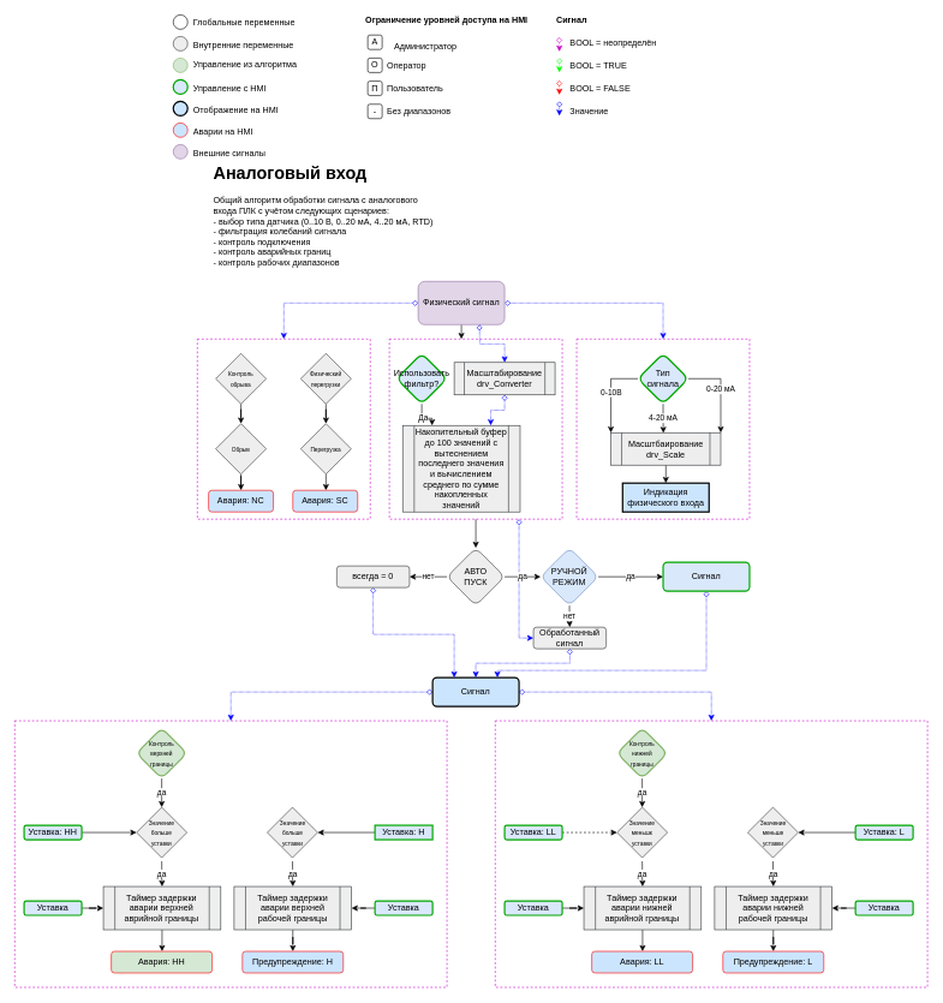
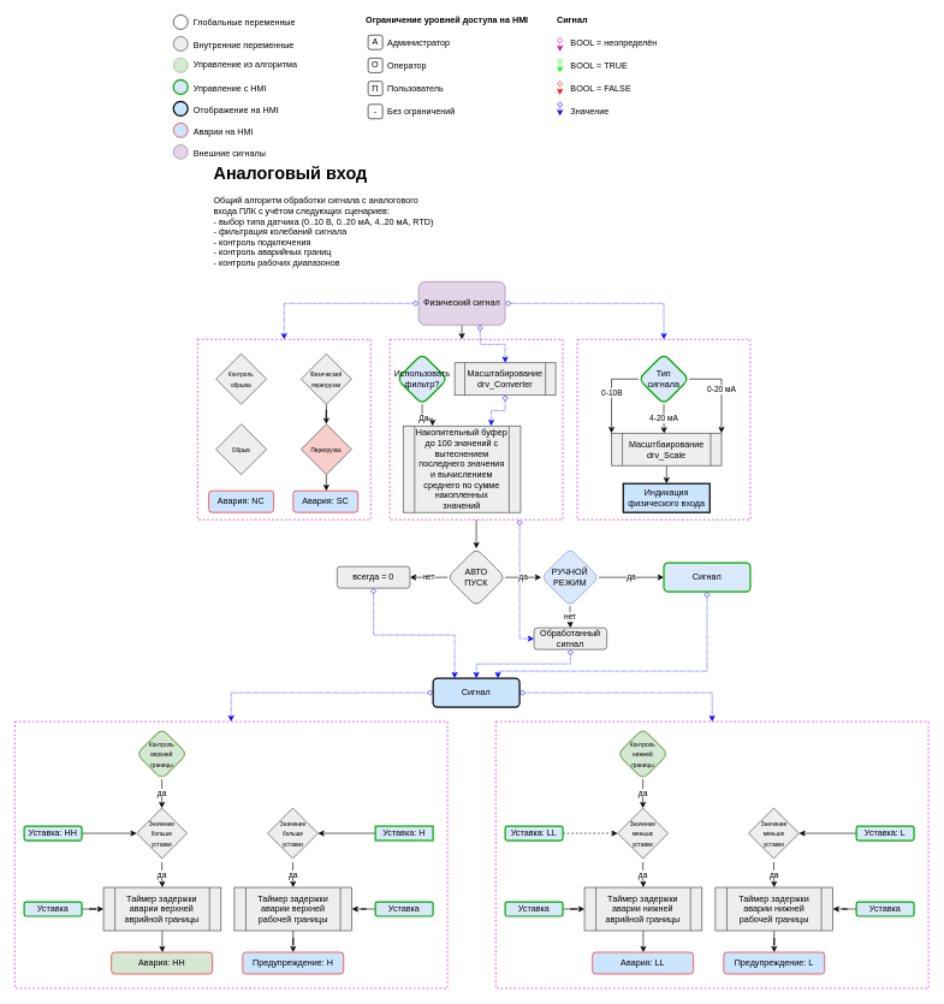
- <mxCell id="18" value="Администратор" style="text;html=1;strokeColor=none;fillColor=none;align=left;verticalAlign=middle;whiteSpace=wrap;rounded=0;shadow=0;glass=0;labelBackgroundColor=#FFFFFF;labelBorderColor=none;sketch=0;" parent="1" vertex="1"><mxGeometry x="545" y="56" width="150" height="15" as="geometry" /></mxCell>
+ <mxCell id="18" value="Администратор" style="text;html=1;strokeColor=none;fillColor=none;align=left;verticalAlign=middle;whiteSpace=wrap;rounded=0;shadow=0;glass=0;labelBackgroundColor=#FFFFFF;labelBorderColor=none;sketch=0;" parent="1" vertex="1"><mxGeometry x="535" y="51" width="150" height="15" as="geometry" /></mxCell>
- <mxCell id="24" value="Без диапазонов" style="text;html=1;strokeColor=none;fillColor=none;align=left;verticalAlign=middle;whiteSpace=wrap;rounded=0;shadow=0;glass=0;labelBackgroundColor=#FFFFFF;labelBorderColor=none;sketch=0;" parent="1" vertex="1"><mxGeometry x="535" y="147.5" width="150" height="15" as="geometry" /></mxCell>
+ <mxCell id="24" value="Без ограничений" style="text;html=1;strokeColor=none;fillColor=none;align=left;verticalAlign=middle;whiteSpace=wrap;rounded=0;shadow=0;glass=0;labelBackgroundColor=#FFFFFF;labelBorderColor=none;sketch=0;" parent="1" vertex="1"><mxGeometry x="535" y="147.5" width="150" height="15" as="geometry" /></mxCell>
- <mxCell id="60" style="edgeStyle=orthogonalEdgeStyle;rounded=0;orthogonalLoop=1;jettySize=auto;html=1;entryX=0.5;entryY=0;entryDx=0;entryDy=0;" parent="1" source="61" target="65" edge="1"><mxGeometry relative="1" as="geometry" /></mxCell>
- <mxCell id="67" value="&lt;span style=&quot;font-size: 8px;&quot;&gt;Перегрузка&lt;/span&gt;" style="rhombus;whiteSpace=wrap;html=1;fillColor=#eeeeee;strokeColor=#36393d;" parent="1" vertex="1"><mxGeometry x="417" y="587.5" width="70" height="70" as="geometry" /></mxCell>
+ <mxCell id="67" value="&lt;span style=&quot;font-size: 8px;&quot;&gt;Перегрузка&lt;/span&gt;" style="rhombus;whiteSpace=wrap;html=1;fillColor=#f8cecc;strokeColor=#36393d;" parent="1" vertex="1"><mxGeometry x="417" y="587.5" width="70" height="70" as="geometry" /></mxCell>
- <mxCell id="64" style="edgeStyle=orthogonalEdgeStyle;rounded=0;orthogonalLoop=1;jettySize=auto;html=1;entryX=0.5;entryY=0;entryDx=0;entryDy=0;" parent="1" source="65" target="68" edge="1"><mxGeometry relative="1" as="geometry" /></mxCell>
